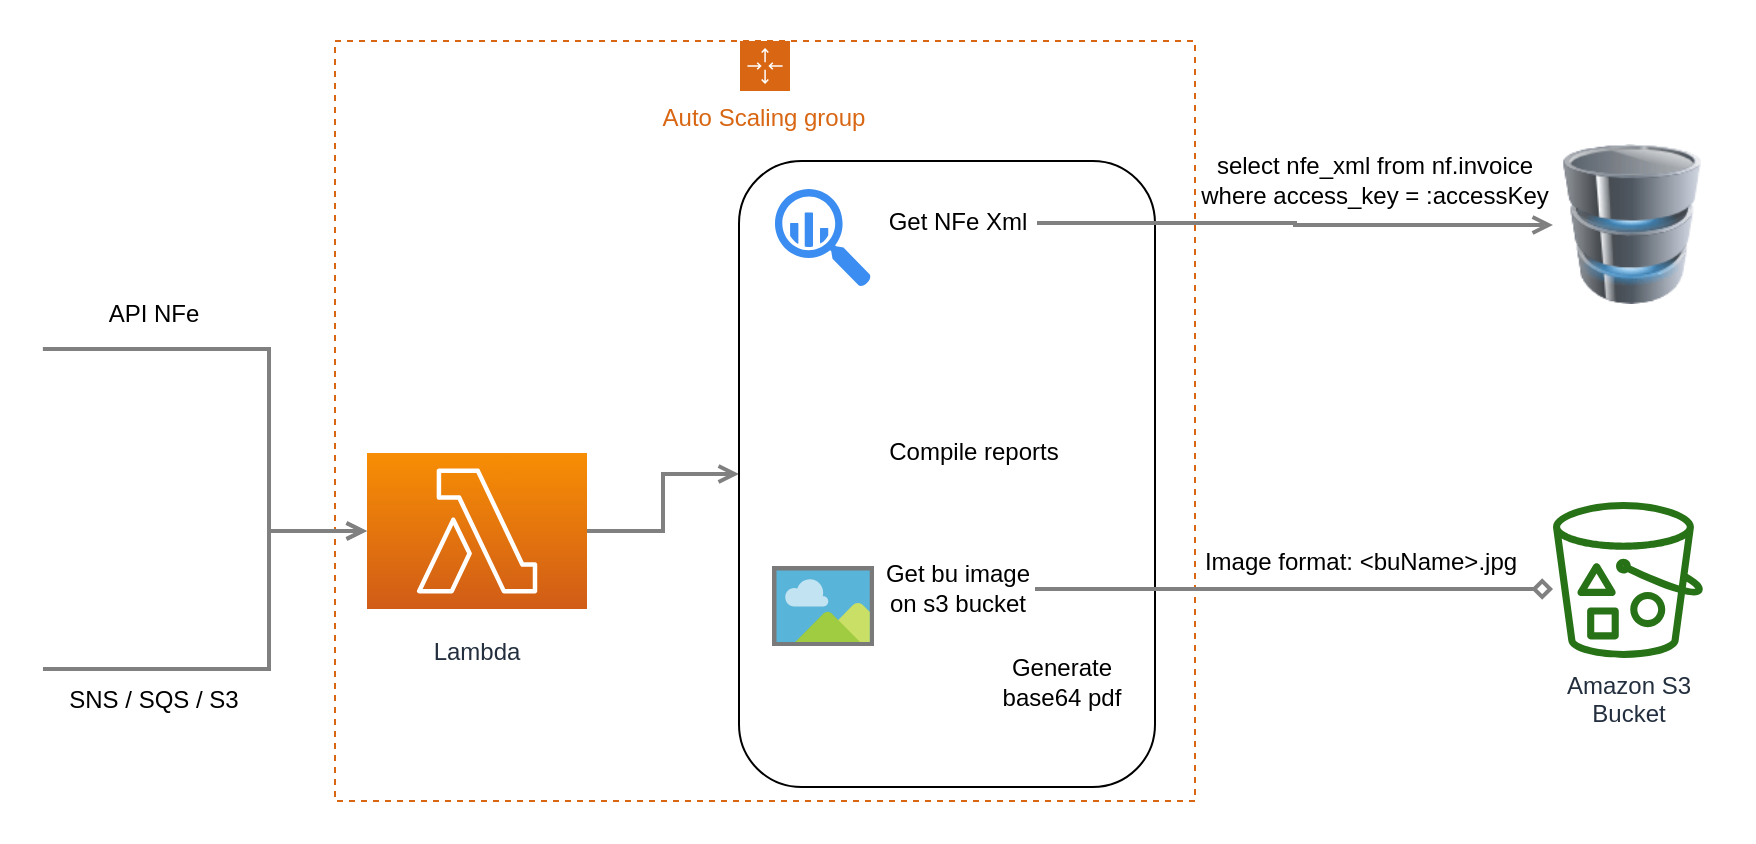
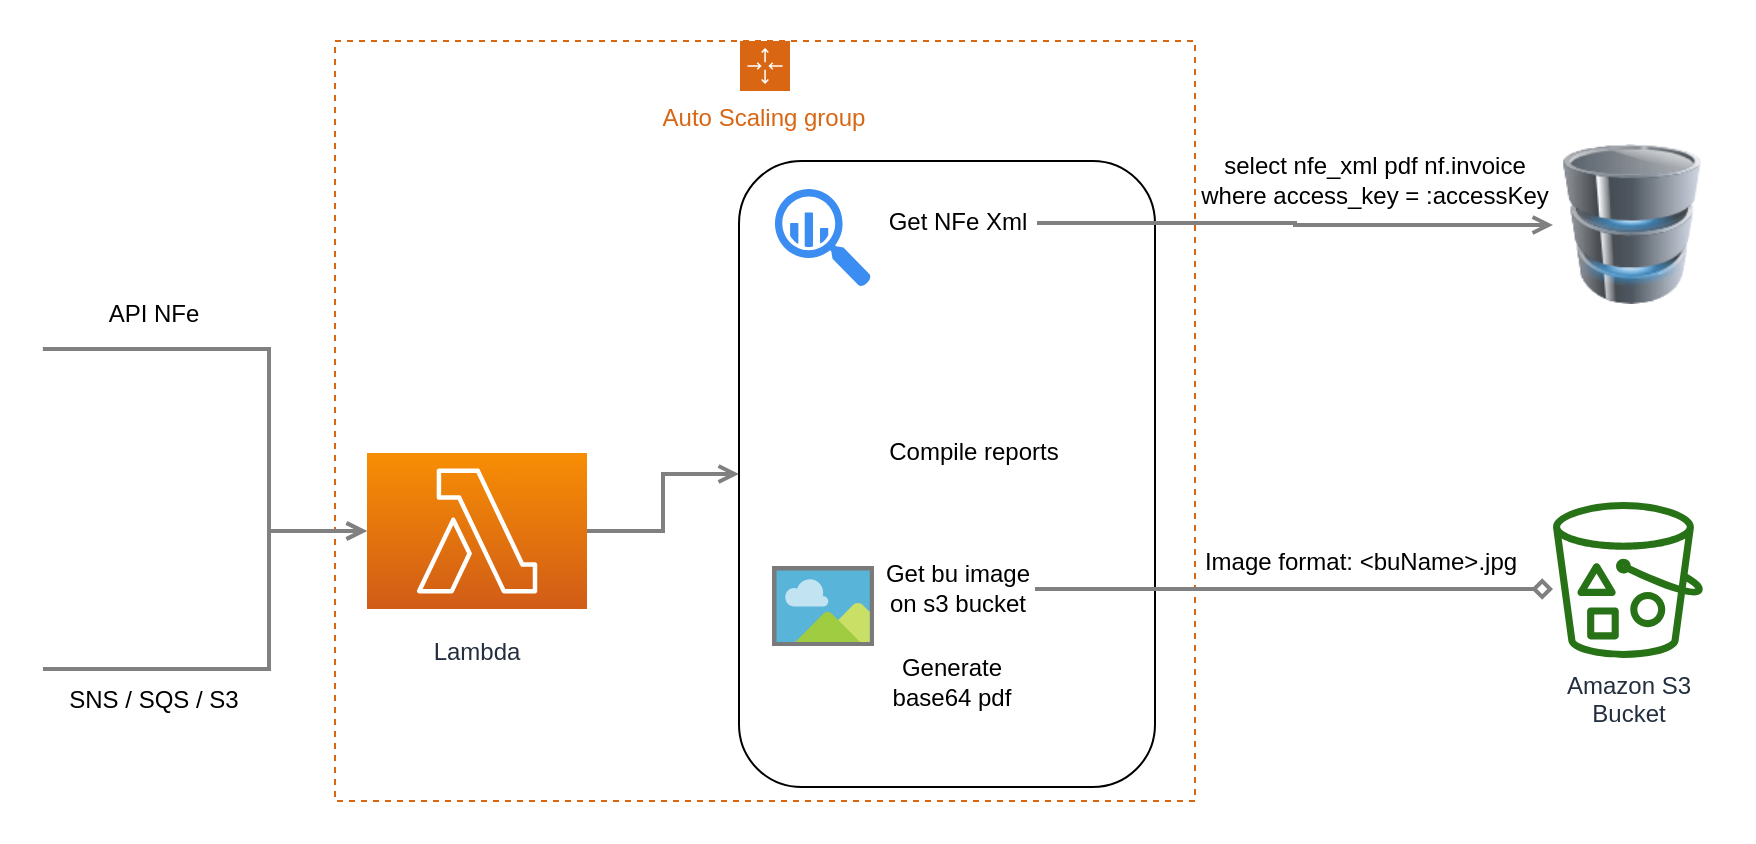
- <mxCell id="22" value="select nfe_xml from nf.invoice where access_key = :accessKey" style="text;html=1;strokeColor=none;fillColor=none;align=center;verticalAlign=middle;whiteSpace=wrap;rounded=0;" vertex="1" parent="1"><mxGeometry x="598" y="70" width="179" height="40" as="geometry" /></mxCell>
+ <mxCell id="22" value="select nfe_xml pdf nf.invoice where access_key = :accessKey" style="text;html=1;strokeColor=none;fillColor=none;align=center;verticalAlign=middle;whiteSpace=wrap;rounded=0;" vertex="1" parent="1"><mxGeometry x="598" y="70" width="179" height="40" as="geometry" /></mxCell>
- <mxCell id="19" value="Generate base64 pdf" style="text;html=1;strokeColor=none;fillColor=none;align=center;verticalAlign=middle;whiteSpace=wrap;rounded=0;" parent="1" vertex="1"><mxGeometry x="493" y="330.5" width="76" height="20" as="geometry" /></mxCell>
+ <mxCell id="19" value="Generate base64 pdf" style="text;html=1;strokeColor=none;fillColor=none;align=center;verticalAlign=middle;whiteSpace=wrap;rounded=0;" parent="1" vertex="1"><mxGeometry x="438" y="330.5" width="76" height="20" as="geometry" /></mxCell>
